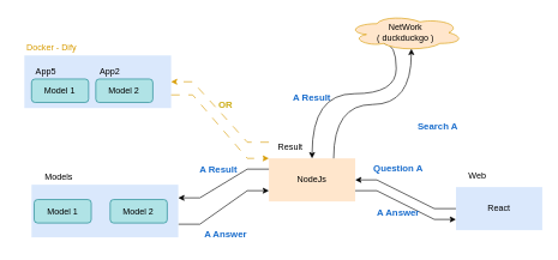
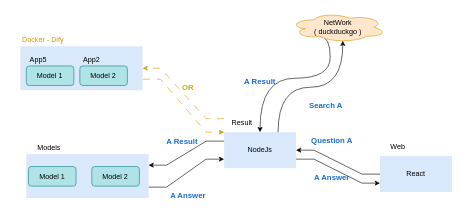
- <mxCell id="25" value="&lt;font style=&quot;font-size: 13px;&quot;&gt;Search A&lt;/font&gt;" style="text;strokeColor=none;align=center;fillColor=none;html=1;verticalAlign=middle;whiteSpace=wrap;rounded=0;fontColor=#186CCC;fontStyle=1" parent="1" vertex="1"><mxGeometry x="568" y="160" width="80" height="30" as="geometry" /></mxCell>
+ <mxCell id="25" value="&lt;font style=&quot;font-size: 13px;&quot;&gt;Search A&lt;/font&gt;" style="text;strokeColor=none;align=center;fillColor=none;html=1;verticalAlign=middle;whiteSpace=wrap;rounded=0;fontColor=#186CCC;fontStyle=1" parent="1" vertex="1"><mxGeometry x="503" y="160" width="80" height="30" as="geometry" /></mxCell>
- <mxCell id="12" value="NodeJs" style="rounded=0;whiteSpace=wrap;html=1;fillColor=#ffe6cc;strokeColor=none;" parent="11" vertex="1"><mxGeometry y="30" width="120" height="60" as="geometry" /></mxCell>
+ <mxCell id="12" value="NodeJs" style="rounded=0;whiteSpace=wrap;html=1;fillColor=#dae8fc;strokeColor=none;" parent="11" vertex="1"><mxGeometry y="30" width="120" height="60" as="geometry" /></mxCell>
